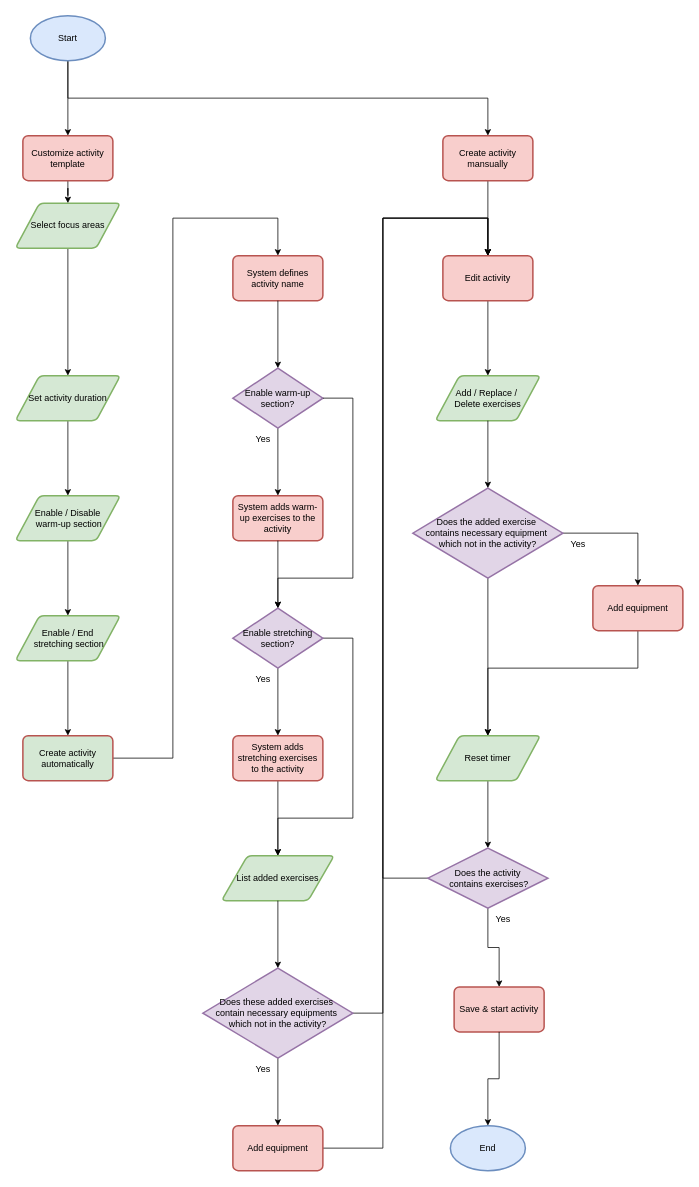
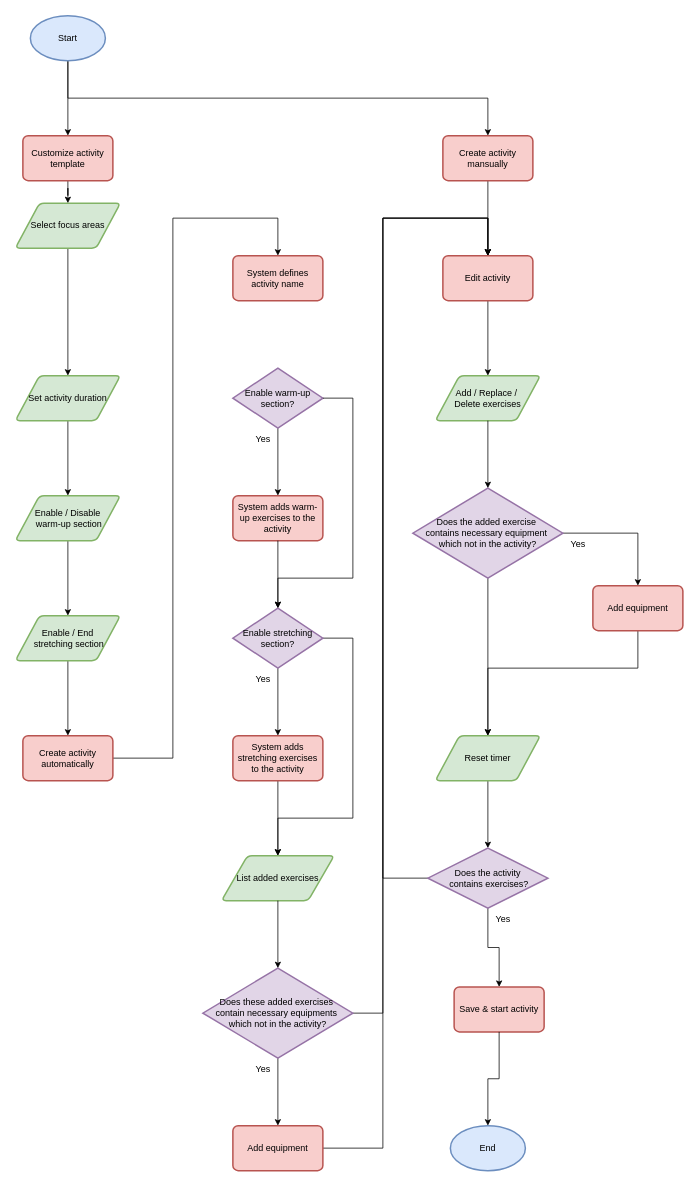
- <mxCell id="32" style="edgeStyle=orthogonalEdgeStyle;rounded=0;orthogonalLoop=1;jettySize=auto;html=1;entryX=0.5;entryY=0;entryDx=0;entryDy=0;entryPerimeter=0;" edge="1" parent="1" source="25" target="18"><mxGeometry relative="1" as="geometry" /></mxCell>
- <mxCell id="14" value="Create activity automatically" style="rounded=1;whiteSpace=wrap;html=1;absoluteArcSize=1;arcSize=14;strokeWidth=2;fillColor=#d5e8d4;strokeColor=#b85450;" vertex="1" parent="1"><mxGeometry x="30" y="980" width="120" height="60" as="geometry" /></mxCell>
+ <mxCell id="14" value="Create activity automatically" style="rounded=1;whiteSpace=wrap;html=1;absoluteArcSize=1;arcSize=14;strokeWidth=2;fillColor=#f8cecc;strokeColor=#b85450;" vertex="1" parent="1"><mxGeometry x="30" y="980" width="120" height="60" as="geometry" /></mxCell>
